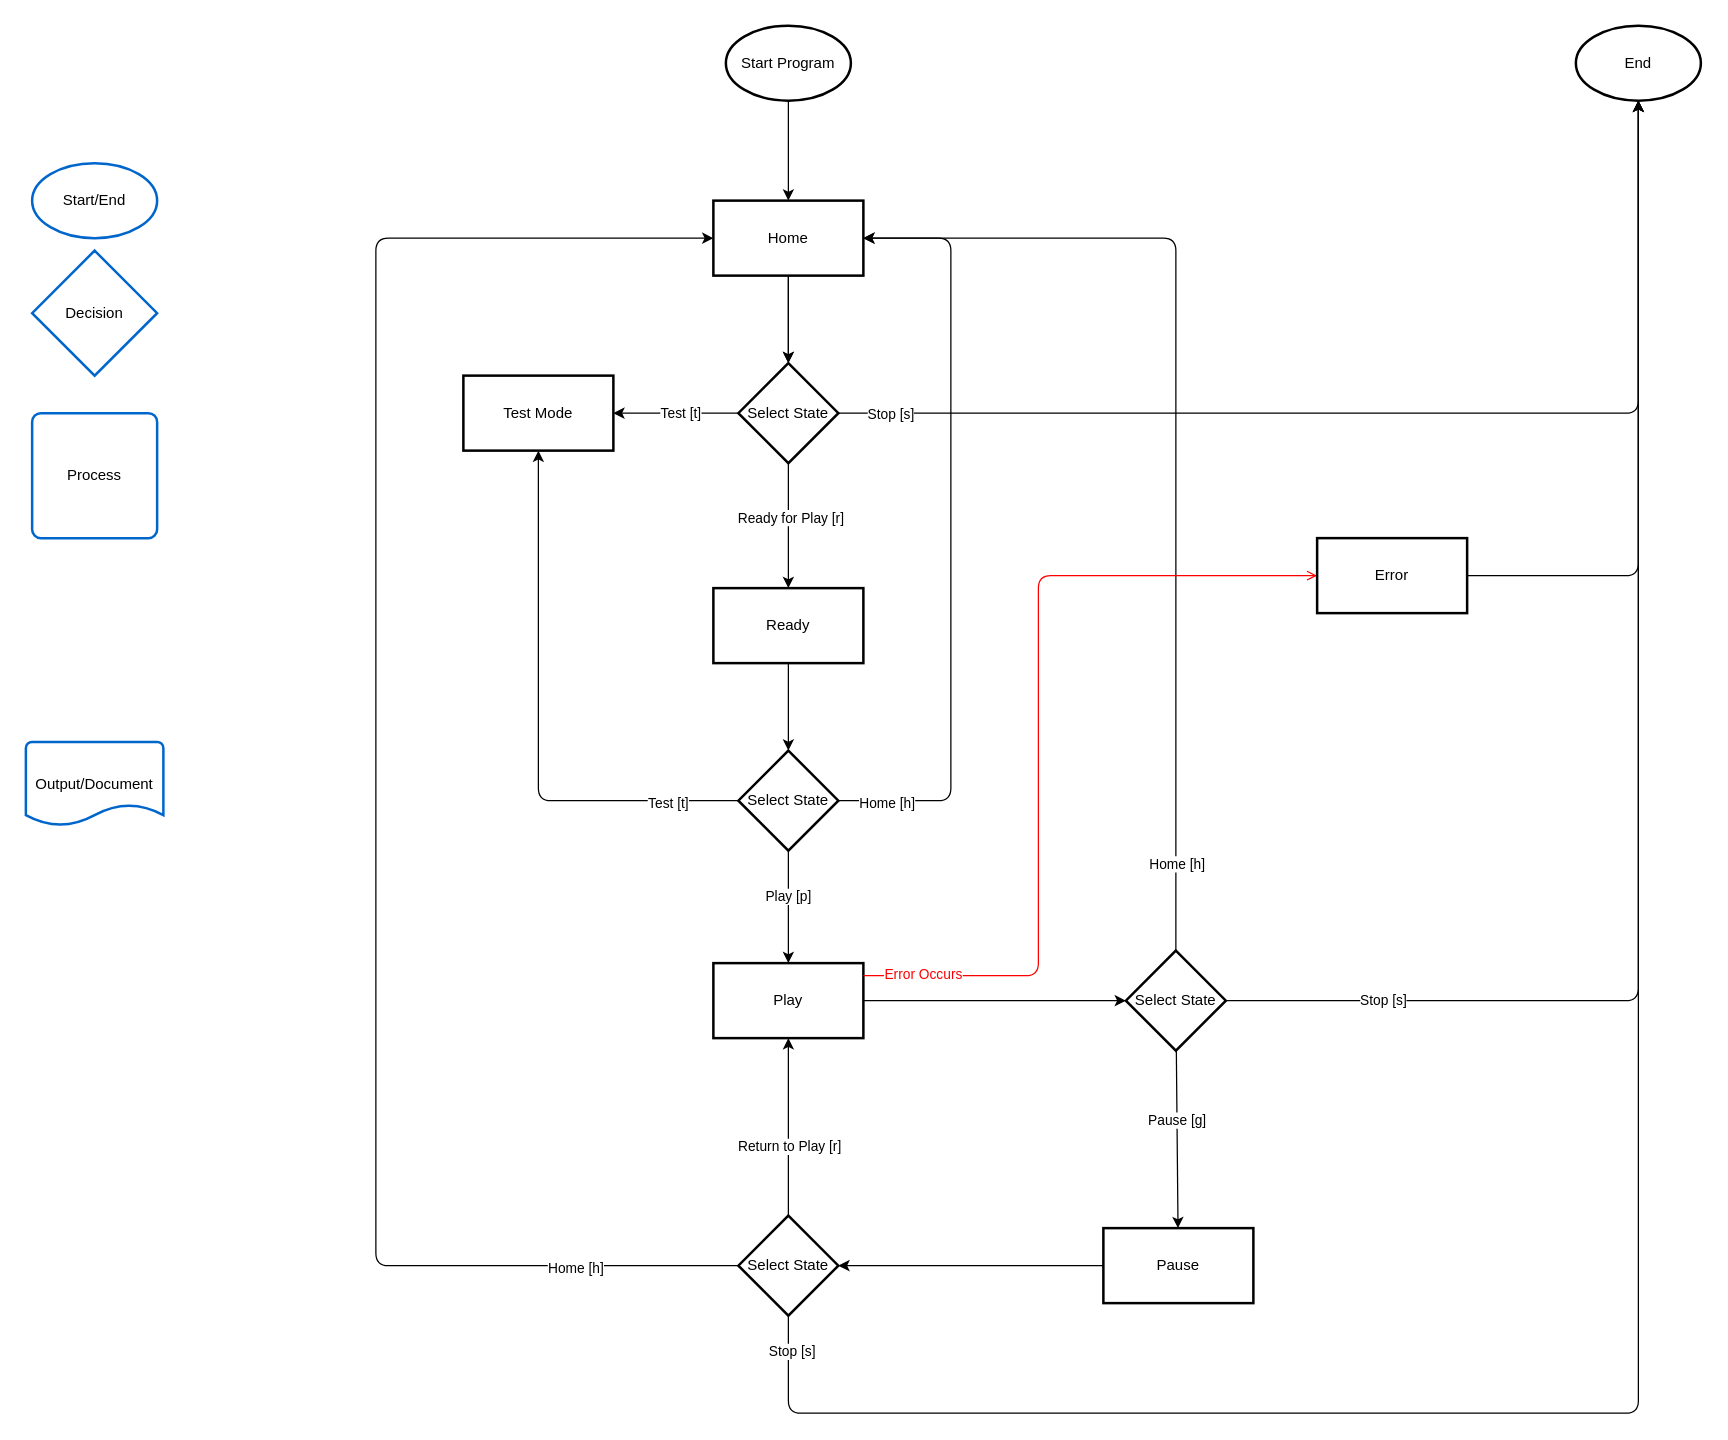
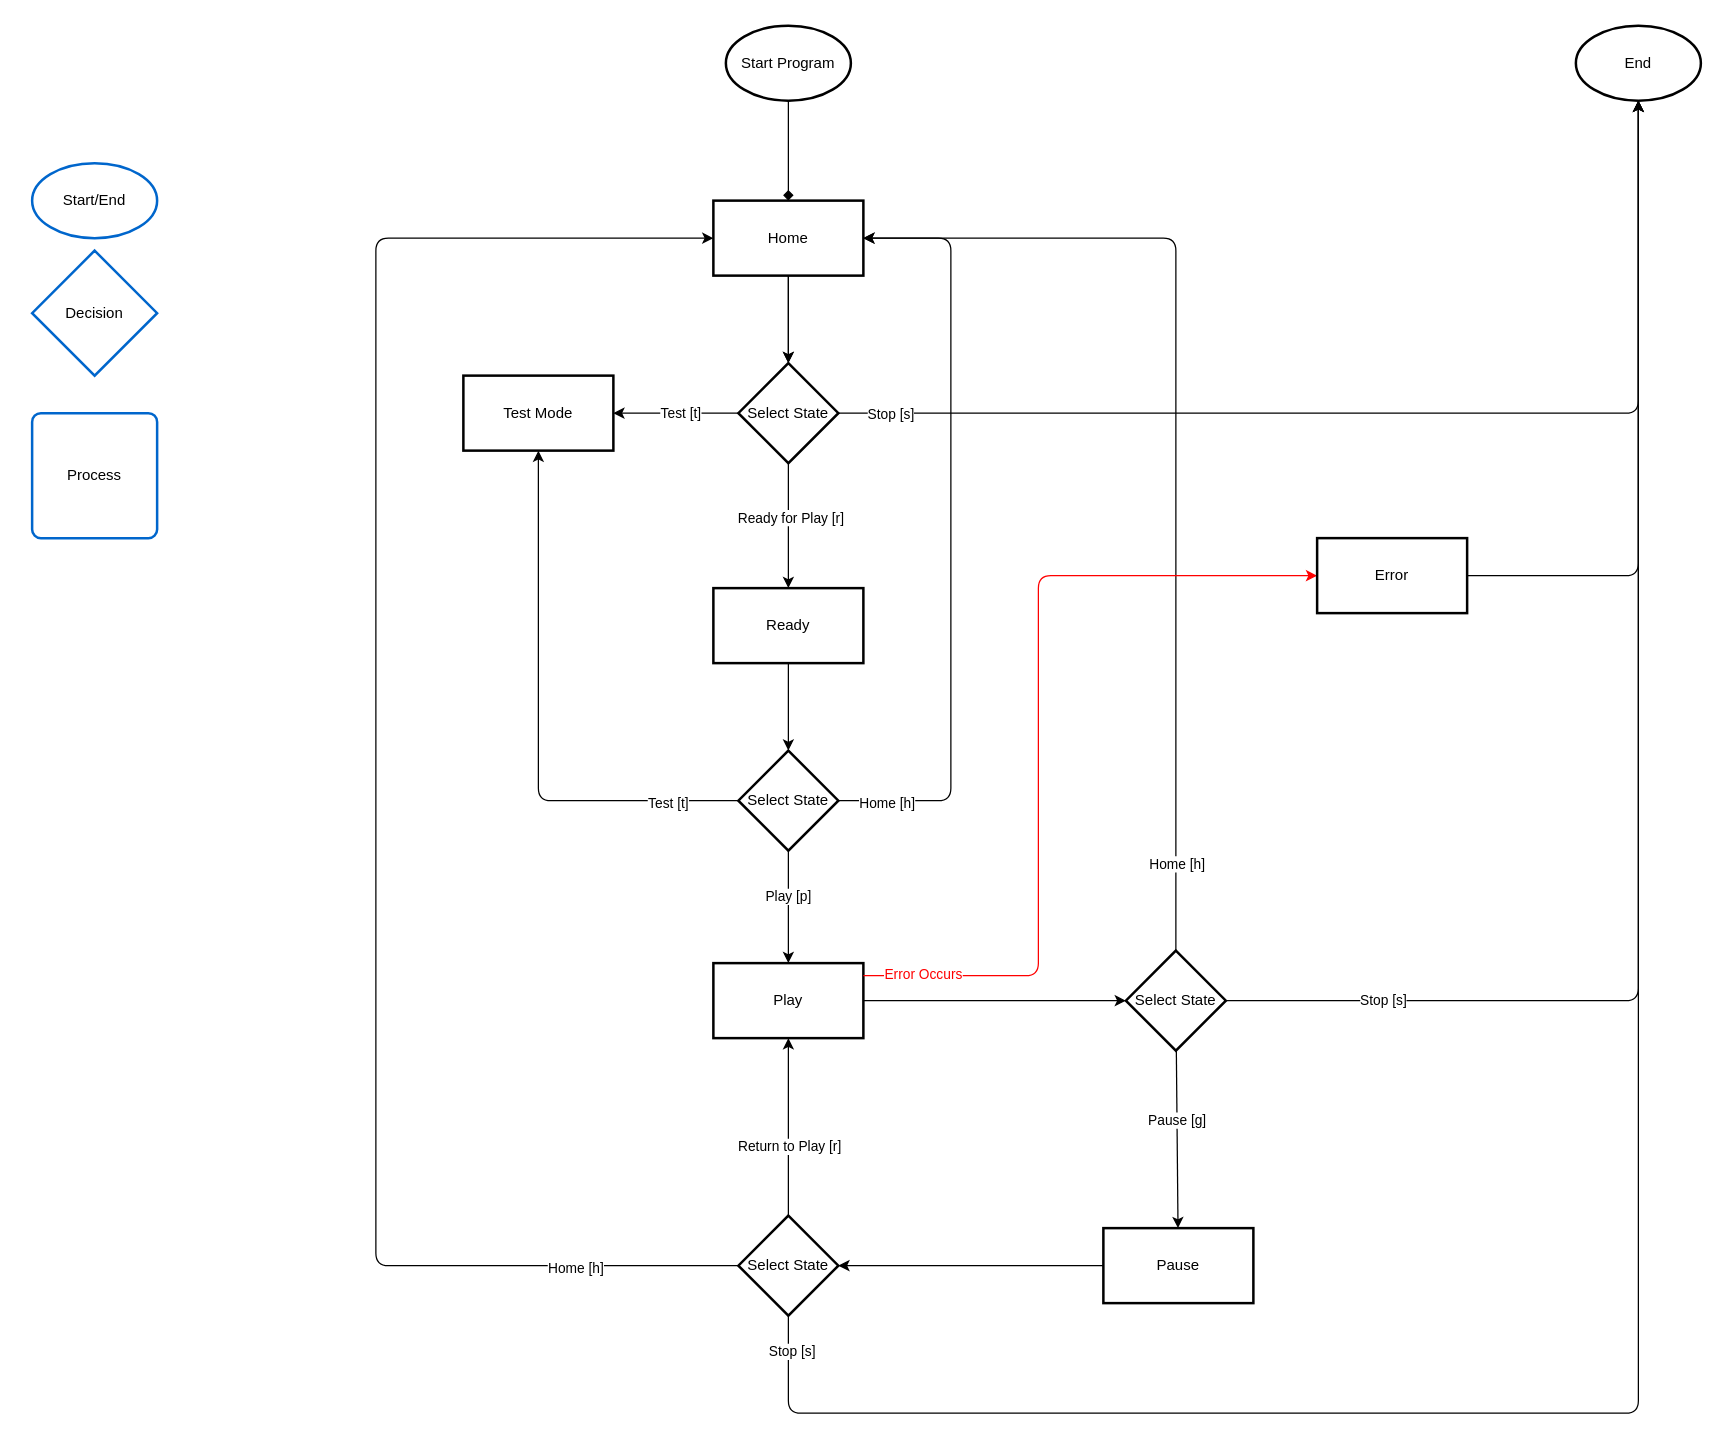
- <mxCell id="3" value="" style="edgeStyle=none;html=1;" parent="1" source="4" target="17" edge="1"><mxGeometry relative="1" as="geometry" /></mxCell>
+ <mxCell id="3" value="" style="edgeStyle=none;html=1;endArrow=diamond;" parent="1" source="4" target="17" edge="1"><mxGeometry relative="1" as="geometry" /></mxCell>
- <mxCell id="34" style="edgeStyle=none;html=1;exitX=1;exitY=0.167;exitDx=0;exitDy=0;entryX=0;entryY=0.5;entryDx=0;entryDy=0;strokeColor=#FF0000;exitPerimeter=0;endArrow=open;" edge="1" parent="1" source="27" target="44"><mxGeometry relative="1" as="geometry"><Array as="points"><mxPoint x="830" y="780" /><mxPoint x="830" y="460" /></Array></mxGeometry></mxCell>
+ <mxCell id="34" style="edgeStyle=none;html=1;exitX=1;exitY=0.167;exitDx=0;exitDy=0;entryX=0;entryY=0.5;entryDx=0;entryDy=0;strokeColor=#FF0000;exitPerimeter=0;" edge="1" parent="1" source="27" target="44"><mxGeometry relative="1" as="geometry"><Array as="points"><mxPoint x="830" y="780" /><mxPoint x="830" y="460" /></Array></mxGeometry></mxCell>
- <mxCell id="6" value="Output/Document" style="strokeWidth=2;html=1;shape=mxgraph.flowchart.document2;whiteSpace=wrap;size=0.25;strokeColor=#0066CC;" parent="1" vertex="1"><mxGeometry x="20" y="593" width="110" height="67" as="geometry" /></mxCell>
